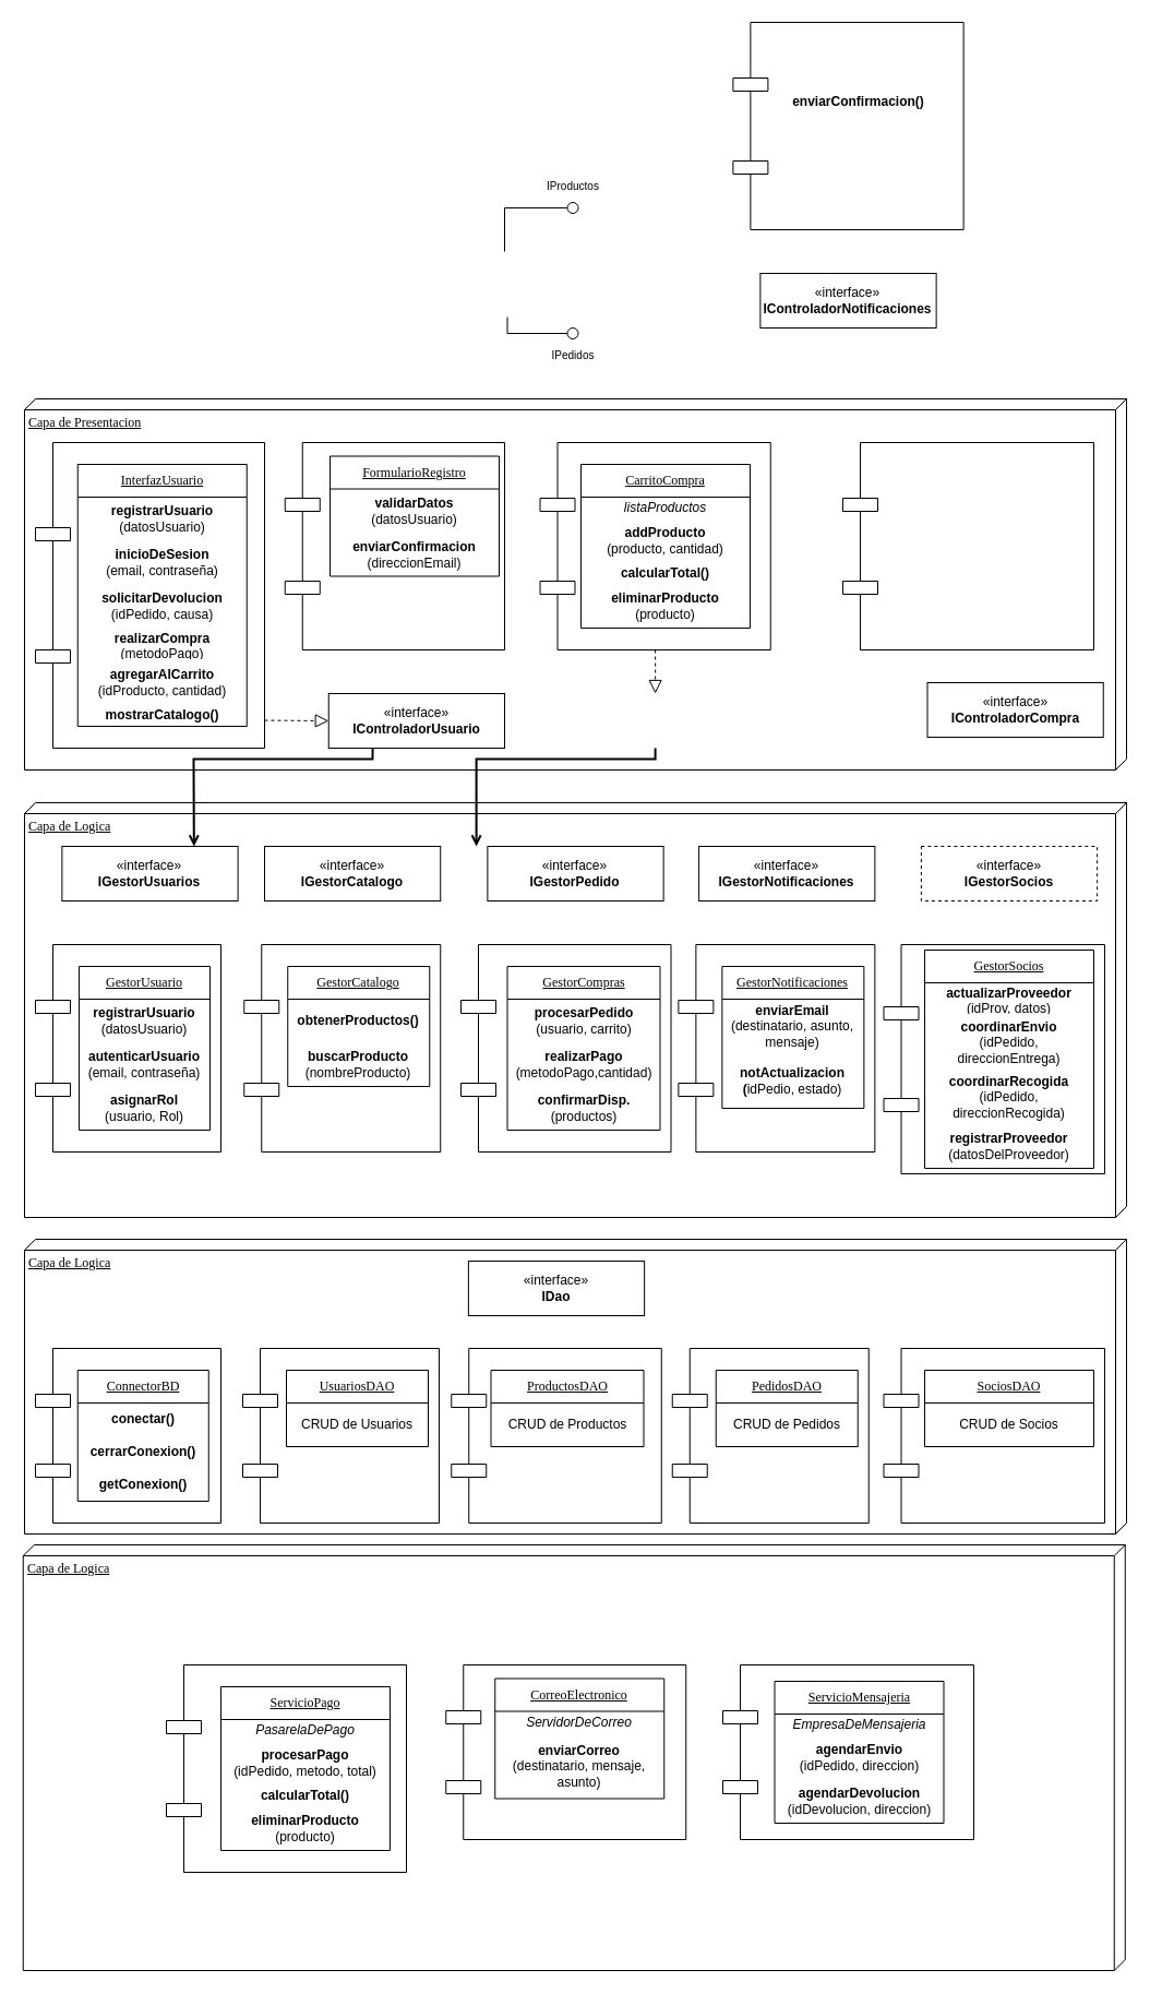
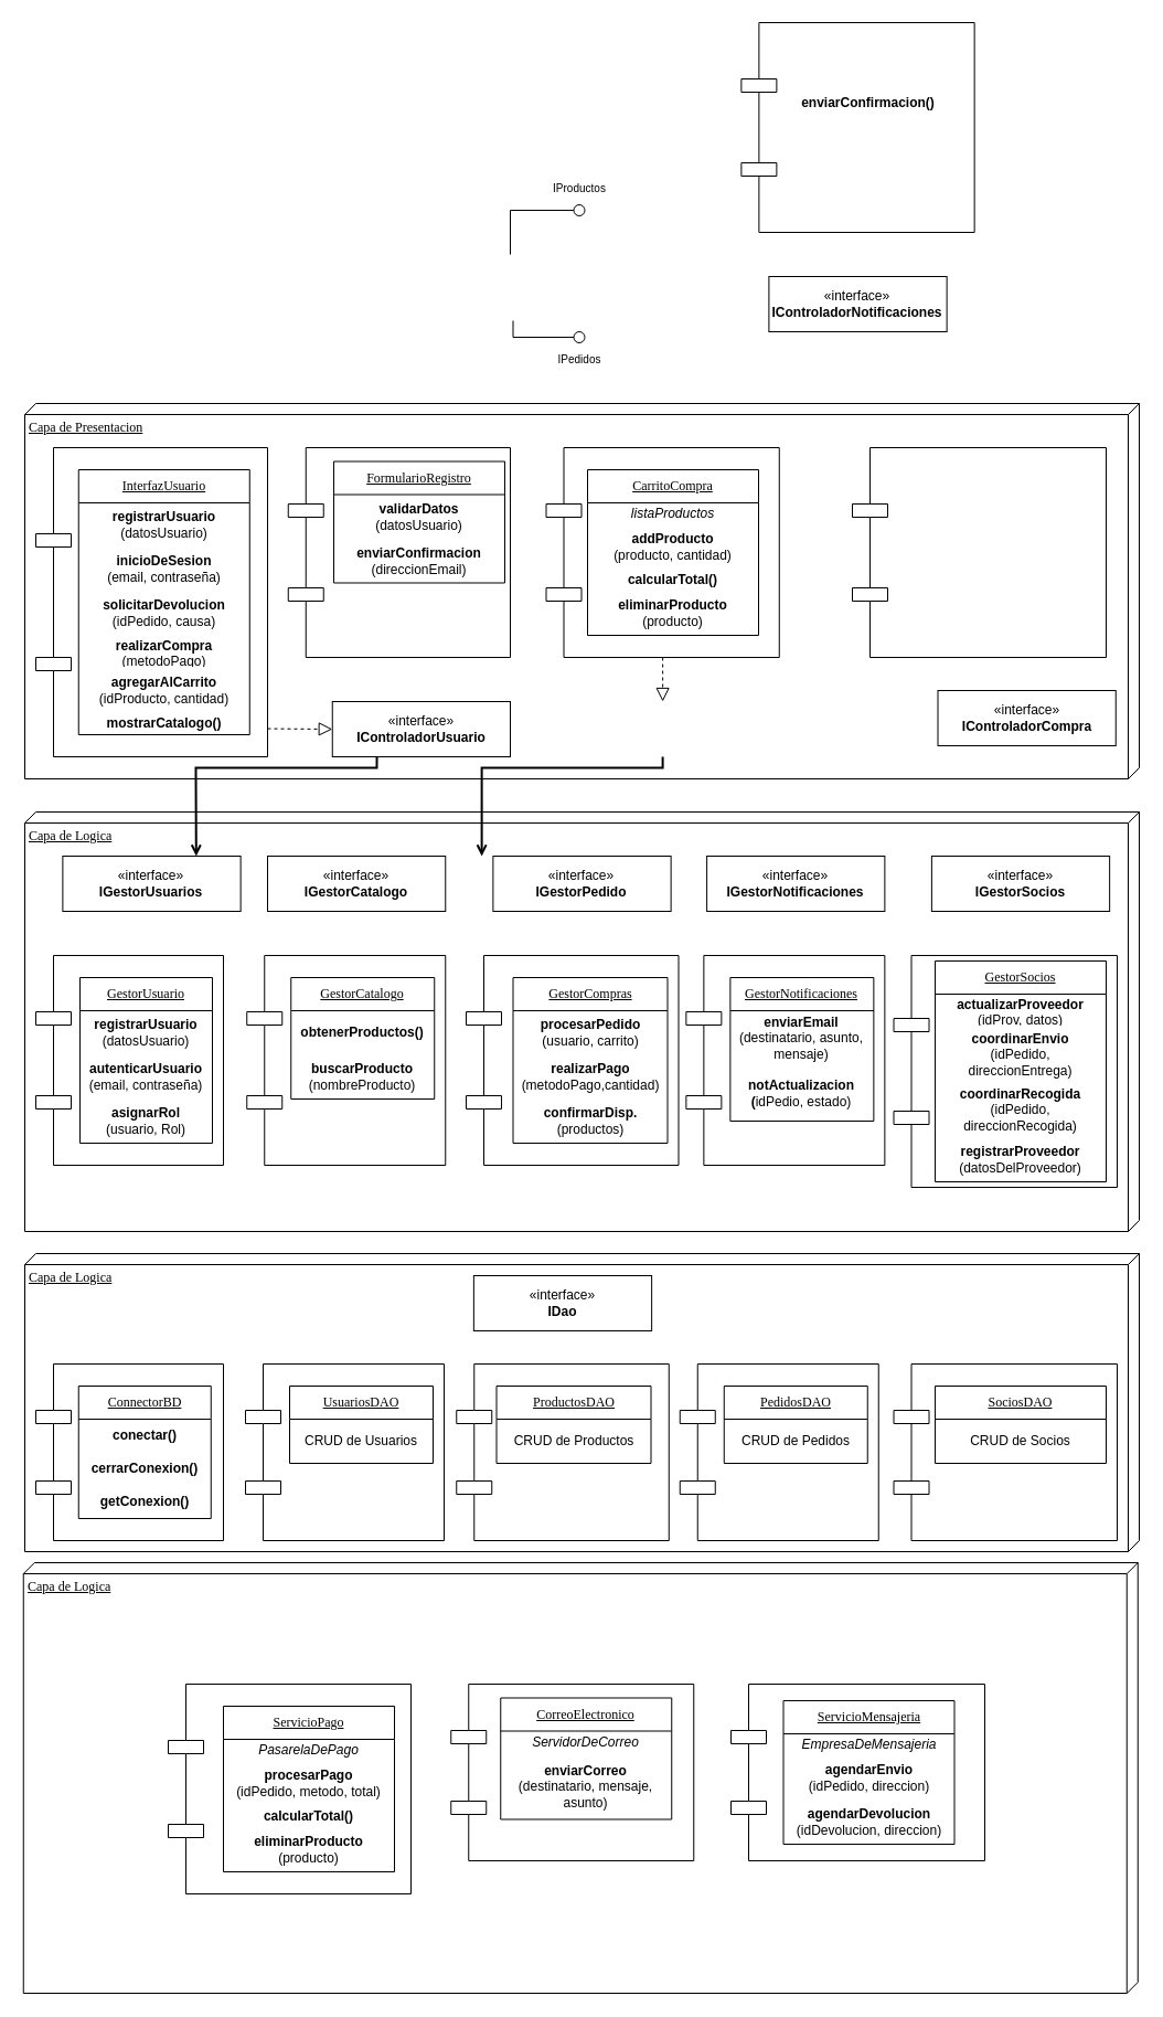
- <mxCell id="91" value="«interface»&lt;br&gt;&lt;b&gt;IGestorSocios&lt;/b&gt;" style="html=1;whiteSpace=wrap;dashed=1;" vertex="1" parent="1"><mxGeometry x="843.88" y="775" width="161.25" height="50" as="geometry" /></mxCell>
+ <mxCell id="91" value="«interface»&lt;br&gt;&lt;b&gt;IGestorSocios&lt;/b&gt;" style="html=1;whiteSpace=wrap;" vertex="1" parent="1"><mxGeometry x="843.88" y="775" width="161.25" height="50" as="geometry" /></mxCell>
